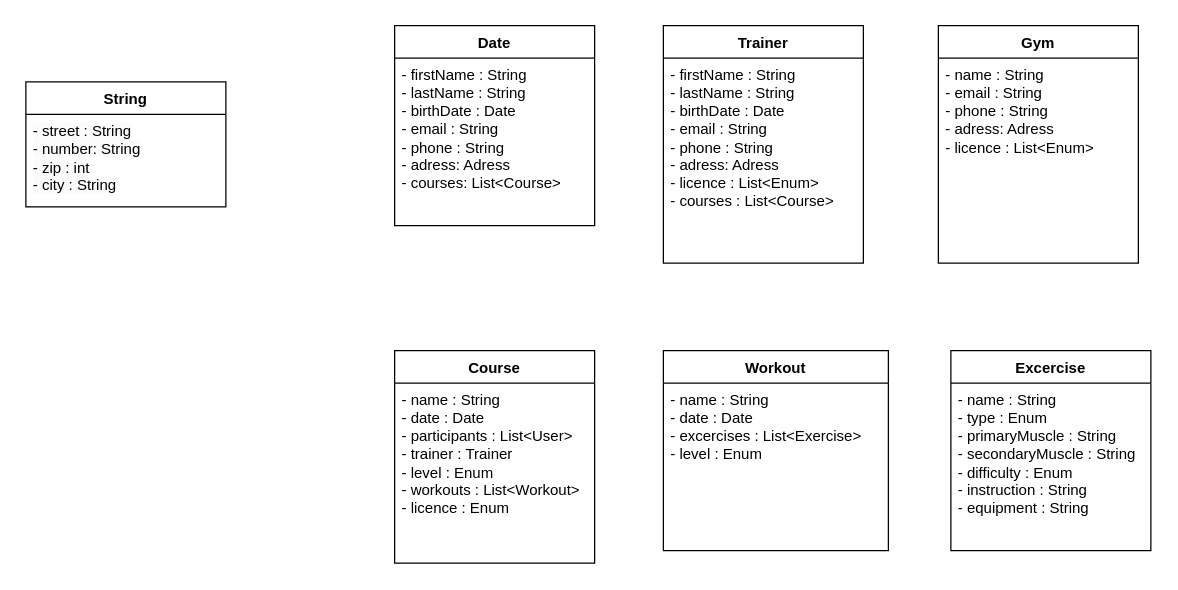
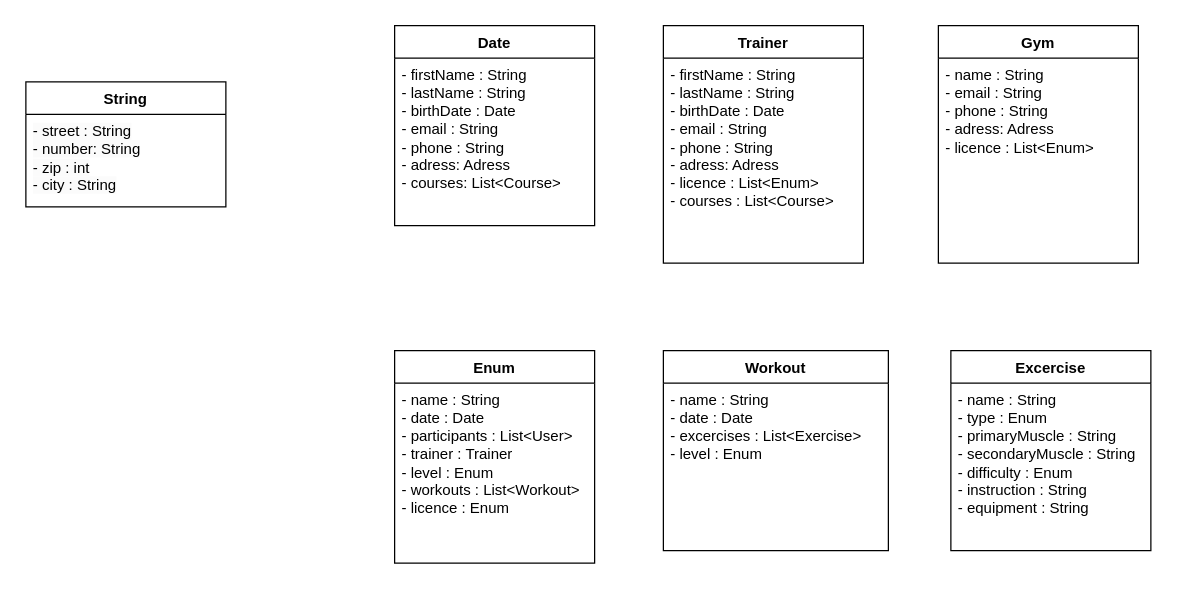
- <mxCell id="6" value="Course" style="swimlane;fontStyle=1;align=center;verticalAlign=top;childLayout=stackLayout;horizontal=1;startSize=26;horizontalStack=0;resizeParent=1;resizeParentMax=0;resizeLast=0;collapsible=1;marginBottom=0;whiteSpace=wrap;html=1;" parent="1" vertex="1"><mxGeometry x="315" y="280" width="160" height="170" as="geometry" /></mxCell>
+ <mxCell id="6" value="Enum" style="swimlane;fontStyle=1;align=center;verticalAlign=top;childLayout=stackLayout;horizontal=1;startSize=26;horizontalStack=0;resizeParent=1;resizeParentMax=0;resizeLast=0;collapsible=1;marginBottom=0;whiteSpace=wrap;html=1;" parent="1" vertex="1"><mxGeometry x="315" y="280" width="160" height="170" as="geometry" /></mxCell>
